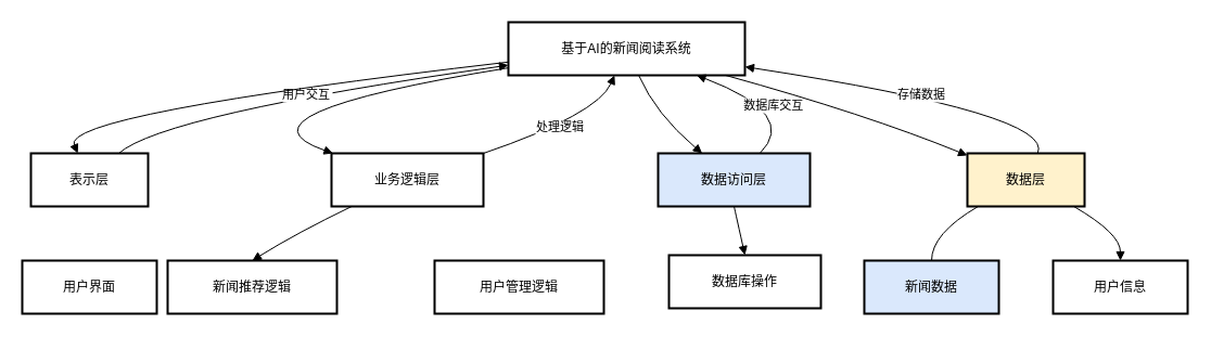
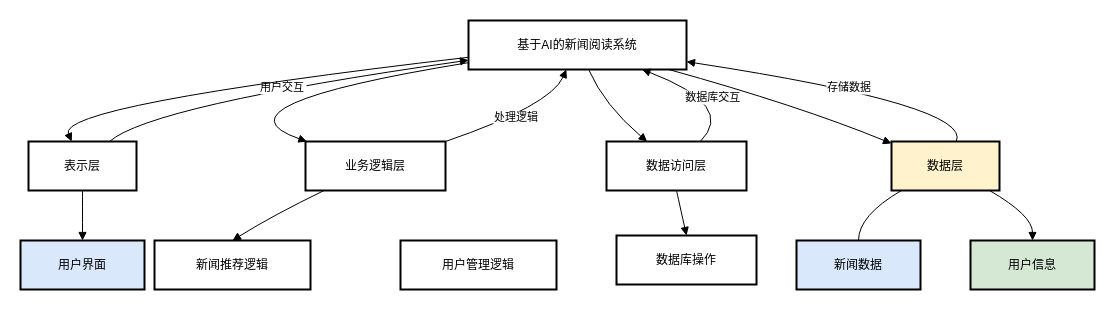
- <mxCell id="5" value="数据访问层" style="whiteSpace=wrap;strokeWidth=2;fillColor=#dae8fc;" vertex="1" parent="1"><mxGeometry x="606" y="141" width="140" height="49" as="geometry" /></mxCell>
+ <mxCell id="5" value="数据访问层" style="whiteSpace=wrap;strokeWidth=2;" vertex="1" parent="1"><mxGeometry x="606" y="141" width="140" height="49" as="geometry" /></mxCell>
+ <mxCell id="21" value="" style="curved=1;startArrow=none;endArrow=block;exitX=0.5;exitY=0.99;entryX=0.5;entryY=-0.01;rounded=0;" edge="1" parent="1" source="3" target="7"><mxGeometry relative="1" as="geometry"><Array as="points" /></mxGeometry></mxCell>
- <mxCell id="7" value="用户界面" style="whiteSpace=wrap;strokeWidth=2;" vertex="1" parent="1"><mxGeometry x="20" y="240" width="124" height="49" as="geometry" /></mxCell>
+ <mxCell id="7" value="用户界面" style="whiteSpace=wrap;strokeWidth=2;fillColor=#dae8fc;" vertex="1" parent="1"><mxGeometry x="20" y="240" width="124" height="49" as="geometry" /></mxCell>
- <mxCell id="12" value="用户信息" style="whiteSpace=wrap;strokeWidth=2;" vertex="1" parent="1"><mxGeometry x="970" y="240" width="124" height="49" as="geometry" /></mxCell>
+ <mxCell id="12" value="用户信息" style="whiteSpace=wrap;strokeWidth=2;fillColor=#d5e8d4;" vertex="1" parent="1"><mxGeometry x="970" y="240" width="124" height="49" as="geometry" /></mxCell>
